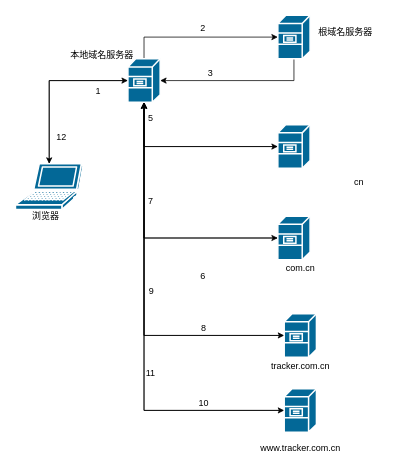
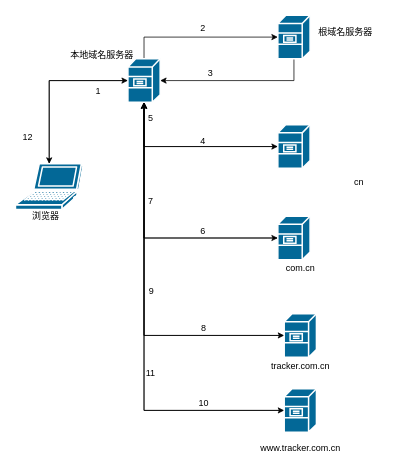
- <mxCell id="39" value="12" style="text;html=1;align=center;verticalAlign=middle;resizable=0;points=[];autosize=1;strokeColor=none;fillColor=none;" vertex="1" parent="1"><mxGeometry x="65" y="170" width="31" height="26" as="geometry" /></mxCell>
+ <mxCell id="39" value="12" style="text;html=1;align=center;verticalAlign=middle;resizable=0;points=[];autosize=1;strokeColor=none;fillColor=none;" vertex="1" parent="1"><mxGeometry x="20" y="170" width="31" height="26" as="geometry" /></mxCell>
+ <mxCell id="31" value="4" style="text;html=1;align=center;verticalAlign=middle;resizable=0;points=[];autosize=1;strokeColor=none;fillColor=none;" vertex="1" parent="1"><mxGeometry x="255" y="173" width="30" height="30" as="geometry" /></mxCell>
- <mxCell id="33" value="6" style="text;html=1;align=center;verticalAlign=middle;resizable=0;points=[];autosize=1;strokeColor=none;fillColor=none;" vertex="1" parent="1"><mxGeometry x="255" y="353" width="30" height="30" as="geometry" /></mxCell>
+ <mxCell id="33" value="6" style="text;html=1;align=center;verticalAlign=middle;resizable=0;points=[];autosize=1;strokeColor=none;fillColor=none;" vertex="1" parent="1"><mxGeometry x="255" y="293" width="30" height="30" as="geometry" /></mxCell>
